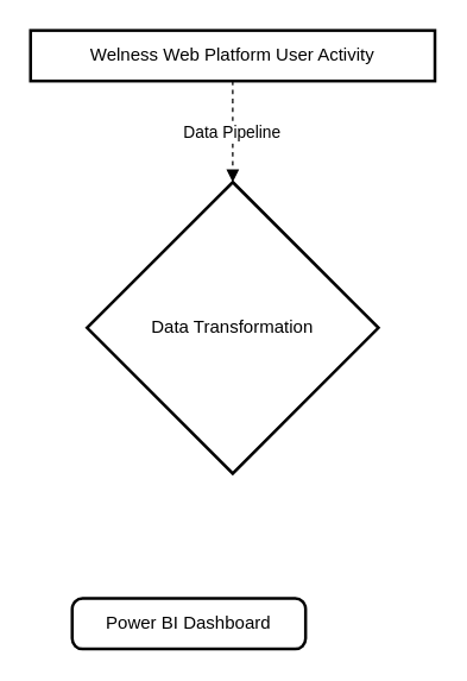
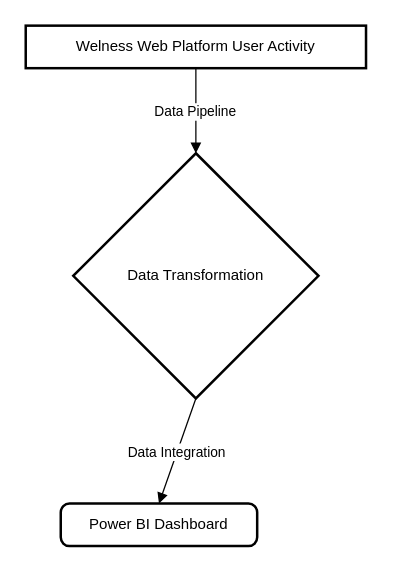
- <mxCell id="5" value="Data Pipeline" style="curved=1;startArrow=none;endArrow=block;exitX=0.5;exitY=0.99;entryX=0.5;entryY=0;dashed=1;" edge="1" parent="1" source="2" target="3"><mxGeometry relative="1" as="geometry"><Array as="points" /></mxGeometry></mxCell>
+ <mxCell id="5" value="Data Pipeline" style="curved=1;startArrow=none;endArrow=block;exitX=0.5;exitY=0.99;entryX=0.5;entryY=0;" edge="1" parent="1" source="2" target="3"><mxGeometry relative="1" as="geometry"><Array as="points" /></mxGeometry></mxCell>
+ <mxCell id="6" value="Data Integration" style="curved=1;startArrow=none;endArrow=block;exitX=0.5;exitY=1;entryX=0.5;entryY=0;" edge="1" parent="1" source="3" target="4"><mxGeometry relative="1" as="geometry"><Array as="points" /></mxGeometry></mxCell>
